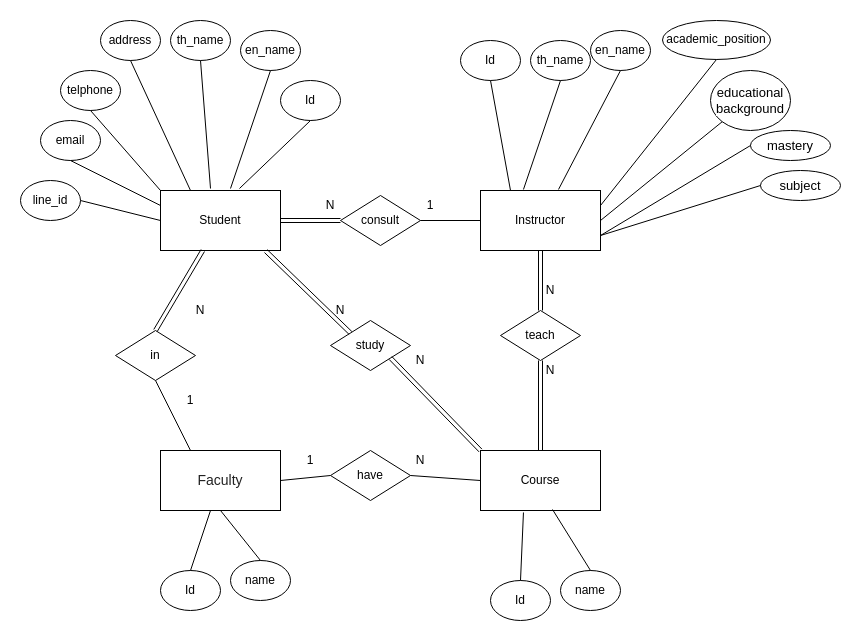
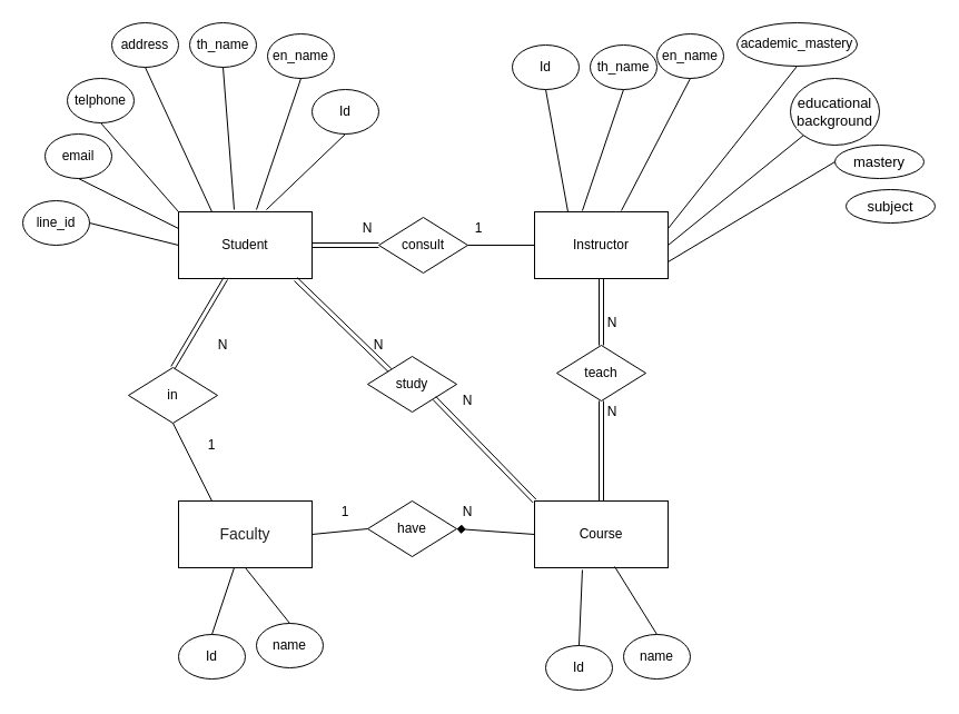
- <mxCell id="24" value="academic_position" style="ellipse;whiteSpace=wrap;html=1;" parent="1" vertex="1"><mxGeometry x="662" y="20" width="108" height="38.98" as="geometry" /></mxCell>
+ <mxCell id="24" value="academic_mastery" style="ellipse;whiteSpace=wrap;html=1;" parent="1" vertex="1"><mxGeometry x="662" y="20" width="108" height="38.98" as="geometry" /></mxCell>
- <mxCell id="31" value="" style="endArrow=none;html=1;entryX=0;entryY=0.5;entryDx=0;entryDy=0;exitX=1;exitY=0.75;exitDx=0;exitDy=0;" parent="1" source="3" target="30" edge="1"><mxGeometry width="50" height="50" relative="1" as="geometry"><mxPoint x="580" y="295" as="sourcePoint" /><mxPoint x="649.96" y="348.98" as="targetPoint" /></mxGeometry></mxCell>
- <mxCell id="40" value="" style="endArrow=none;html=1;exitX=0;exitY=0.5;exitDx=0;exitDy=0;entryX=1;entryY=0.5;entryDx=0;entryDy=0;" parent="1" source="4" target="38" edge="1"><mxGeometry width="50" height="50" relative="1" as="geometry"><mxPoint x="290" y="490" as="sourcePoint" /><mxPoint x="410" y="480" as="targetPoint" /></mxGeometry></mxCell>
+ <mxCell id="40" value="" style="endArrow=diamond;html=1;exitX=0;exitY=0.5;exitDx=0;exitDy=0;entryX=1;entryY=0.5;entryDx=0;entryDy=0;" parent="1" source="4" target="38" edge="1"><mxGeometry width="50" height="50" relative="1" as="geometry"><mxPoint x="290" y="490" as="sourcePoint" /><mxPoint x="410" y="480" as="targetPoint" /></mxGeometry></mxCell>
